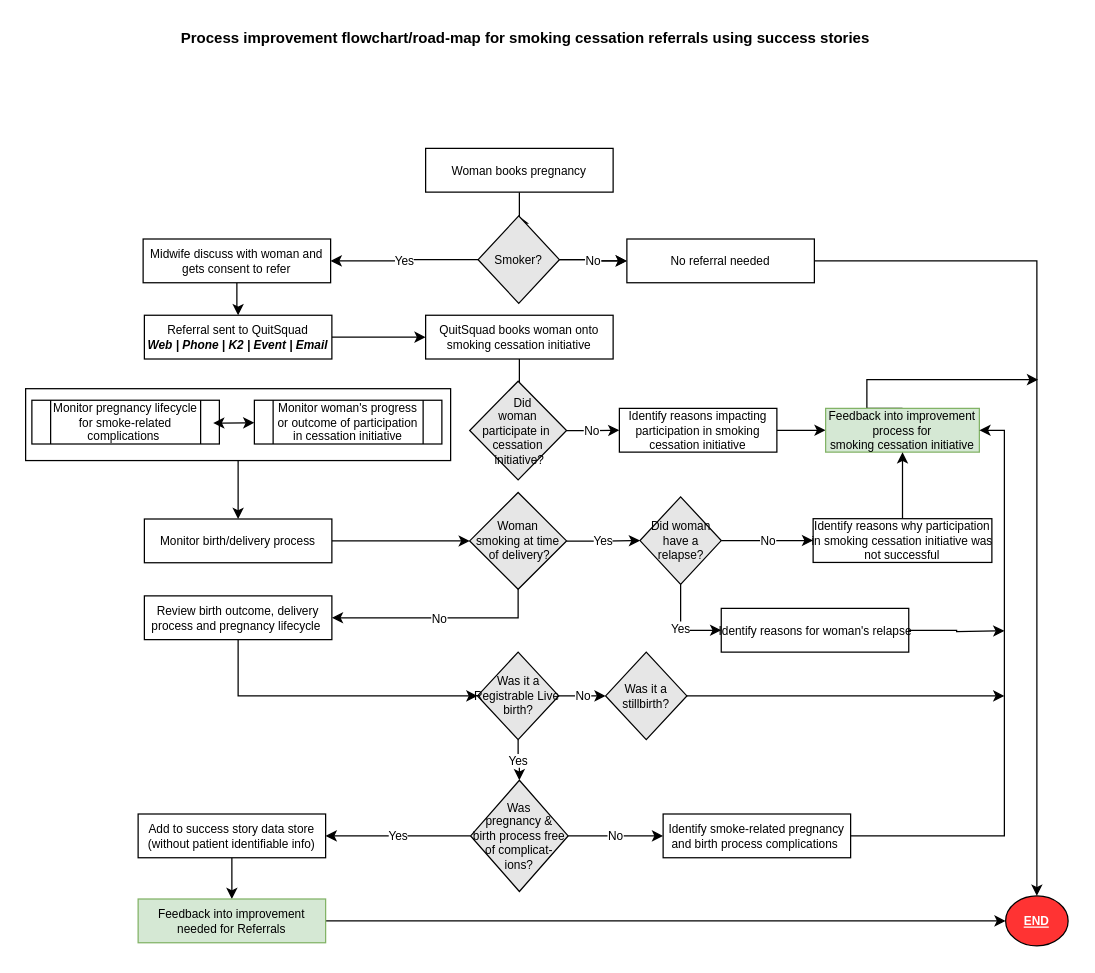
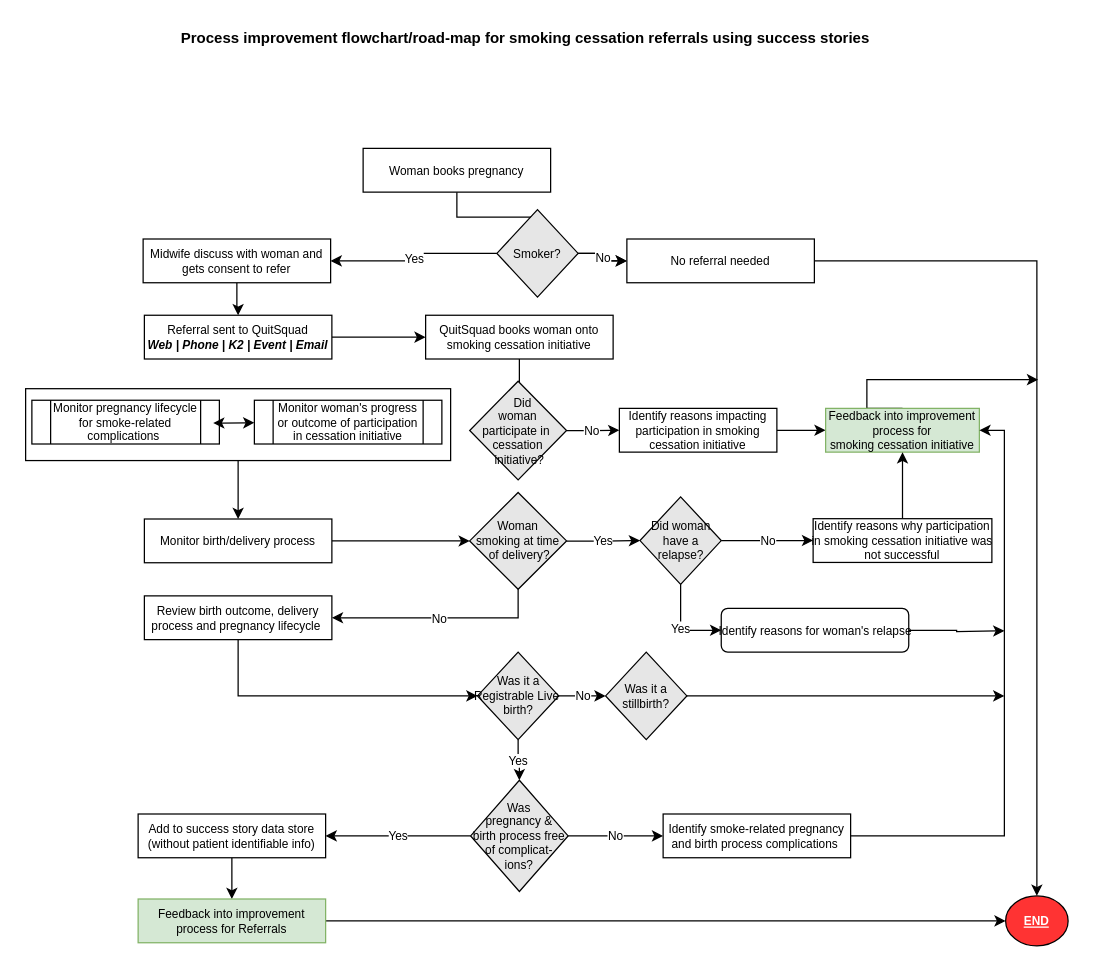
- <mxCell id="3" value="&lt;font style=&quot;font-size: 9.5px;&quot;&gt;Woman books pregnancy&lt;/font&gt;" style="rounded=0;whiteSpace=wrap;html=1;spacing=-2;fontSize=9.5;align=center;fillColor=#FFFFFF;fontColor=#000000;" vertex="1" parent="1"><mxGeometry x="340" y="118" width="150" height="35" as="geometry" /></mxCell>
+ <mxCell id="3" value="&lt;font style=&quot;font-size: 9.5px;&quot;&gt;Woman books pregnancy&lt;/font&gt;" style="rounded=0;whiteSpace=wrap;html=1;spacing=-2;fontSize=9.5;align=center;fillColor=#FFFFFF;fontColor=#000000;" vertex="1" parent="1"><mxGeometry x="290" y="118" width="150" height="35" as="geometry" /></mxCell>
- <mxCell id="7" value="&lt;font style=&quot;font-size: 9.5px;&quot;&gt;Smoker?&lt;/font&gt;" style="rhombus;whiteSpace=wrap;html=1;spacing=-2;fontSize=9.5;align=center;fillColor=#E6E6E6;" vertex="1" parent="1"><mxGeometry x="382" y="172" width="65" height="70" as="geometry" /></mxCell>
+ <mxCell id="7" value="&lt;font style=&quot;font-size: 9.5px;&quot;&gt;Smoker?&lt;/font&gt;" style="rhombus;whiteSpace=wrap;html=1;spacing=-2;fontSize=9.5;align=center;fillColor=#E6E6E6;" vertex="1" parent="1"><mxGeometry x="397" y="167" width="65" height="70" as="geometry" /></mxCell>
- <mxCell id="40" value="&lt;font style=&quot;font-size: 9.5px;&quot;&gt;&lt;span style=&quot;font-size: 9.5px;&quot;&gt;Identify reasons for woman's relapse&lt;/span&gt;&lt;br style=&quot;font-size: 9.5px;&quot;&gt;&lt;/font&gt;" style="rounded=0;whiteSpace=wrap;html=1;spacing=-2;fontSize=9.5;align=center;fillColor=#FFFFFF;fontColor=#000000;" vertex="1" parent="1"><mxGeometry x="576.5" y="486" width="150" height="35" as="geometry" /></mxCell>
+ <mxCell id="40" value="&lt;font style=&quot;font-size: 9.5px;&quot;&gt;&lt;span style=&quot;font-size: 9.5px;&quot;&gt;Identify reasons for woman's relapse&lt;/span&gt;&lt;br style=&quot;font-size: 9.5px;&quot;&gt;&lt;/font&gt;" style="whiteSpace=wrap;html=1;spacing=-2;fontSize=9.5;align=center;fillColor=#FFFFFF;fontColor=#000000;rounded=1;" vertex="1" parent="1"><mxGeometry x="576.5" y="486" width="150" height="35" as="geometry" /></mxCell>
- <mxCell id="54" value="&lt;font style=&quot;font-size: 9.5px&quot;&gt;Feedback into improvement &lt;br&gt;needed for Referrals&lt;br style=&quot;font-size: 9.5px&quot;&gt;&lt;/font&gt;" style="rounded=0;whiteSpace=wrap;html=1;spacing=-2;fontSize=9.5;align=center;fillColor=#d5e8d4;strokeColor=#82b366;" vertex="1" parent="1"><mxGeometry x="110" y="718.5" width="150" height="35" as="geometry" /></mxCell>
+ <mxCell id="54" value="&lt;font style=&quot;font-size: 9.5px&quot;&gt;Feedback into improvement &lt;br&gt;process for Referrals&lt;br style=&quot;font-size: 9.5px&quot;&gt;&lt;/font&gt;" style="rounded=0;whiteSpace=wrap;html=1;spacing=-2;fontSize=9.5;align=center;fillColor=#d5e8d4;strokeColor=#82b366;" vertex="1" parent="1"><mxGeometry x="110" y="718.5" width="150" height="35" as="geometry" /></mxCell>
